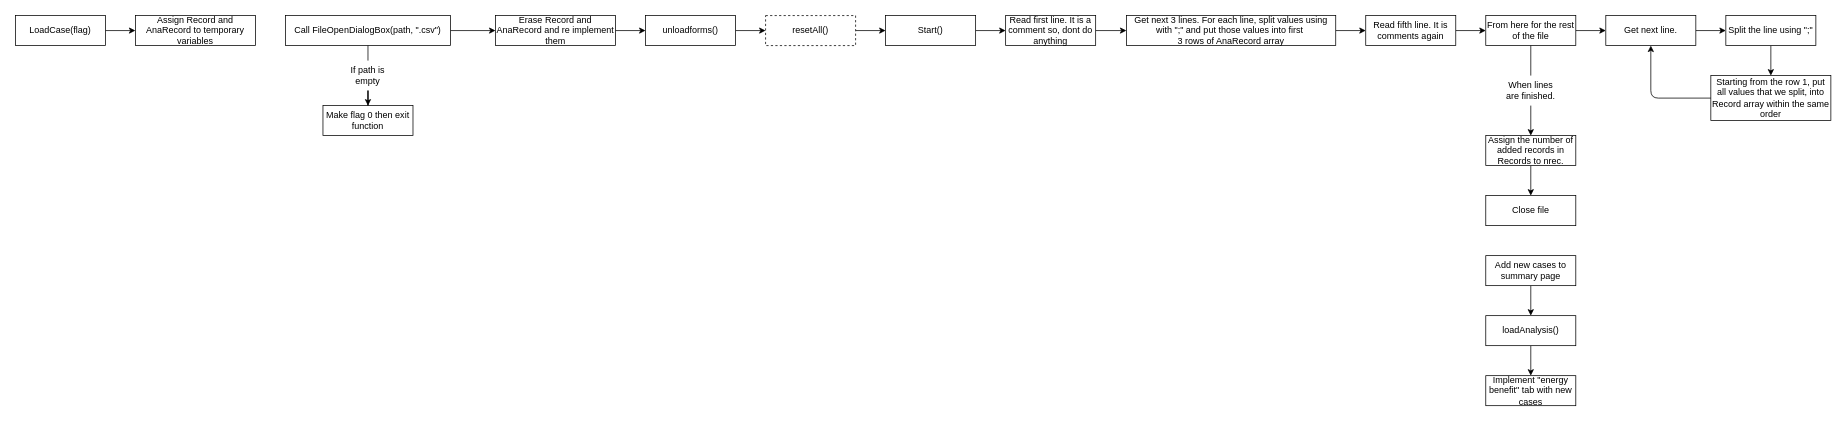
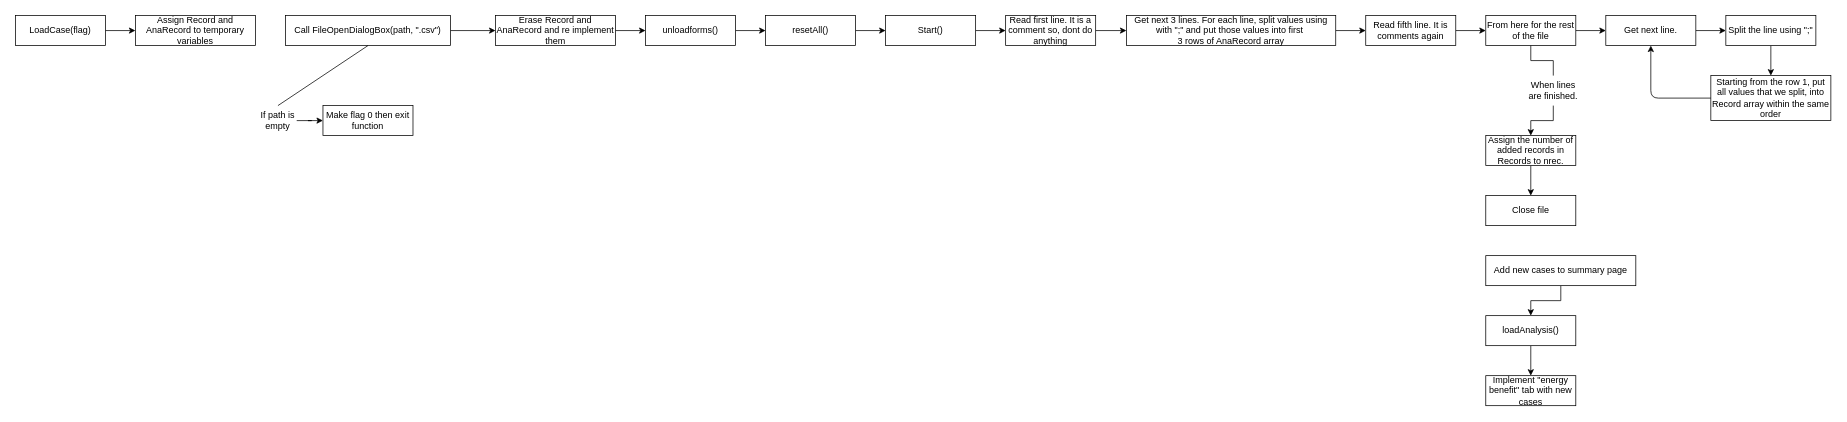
- <mxCell id="16" value="resetAll()" style="rounded=0;whiteSpace=wrap;html=1;dashed=1;" parent="1" vertex="1"><mxGeometry x="1020" y="20" width="120" height="40" as="geometry" /></mxCell>
+ <mxCell id="16" value="resetAll()" style="rounded=0;whiteSpace=wrap;html=1;" parent="1" vertex="1"><mxGeometry x="1020" y="20" width="120" height="40" as="geometry" /></mxCell>
- <mxCell id="9" value="If path is empty" style="text;html=1;strokeColor=none;fillColor=none;align=center;verticalAlign=middle;whiteSpace=wrap;rounded=0;" parent="1" vertex="1"><mxGeometry x="465" y="80" width="50" height="40" as="geometry" /></mxCell>
+ <mxCell id="9" value="If path is empty" style="text;html=1;strokeColor=none;fillColor=none;align=center;verticalAlign=middle;whiteSpace=wrap;rounded=0;" parent="1" vertex="1"><mxGeometry x="345" y="140" width="50" height="40" as="geometry" /></mxCell>
- <mxCell id="36" value="When lines are finished." style="text;html=1;strokeColor=none;fillColor=none;align=center;verticalAlign=middle;whiteSpace=wrap;rounded=0;" parent="1" vertex="1"><mxGeometry x="2000" y="100" width="80" height="40" as="geometry" /></mxCell>
+ <mxCell id="36" value="When lines are finished." style="text;html=1;strokeColor=none;fillColor=none;align=center;verticalAlign=middle;whiteSpace=wrap;rounded=0;" parent="1" vertex="1"><mxGeometry x="2030" y="100" width="80" height="40" as="geometry" /></mxCell>
- <mxCell id="40" value="Add new cases to summary page" style="rounded=0;whiteSpace=wrap;html=1;" parent="1" vertex="1"><mxGeometry x="1980" y="340" width="120" height="40" as="geometry" /></mxCell>
+ <mxCell id="40" value="Add new cases to summary page" style="rounded=0;whiteSpace=wrap;html=1;" parent="1" vertex="1"><mxGeometry x="1980" y="340" width="200" height="40" as="geometry" /></mxCell>
